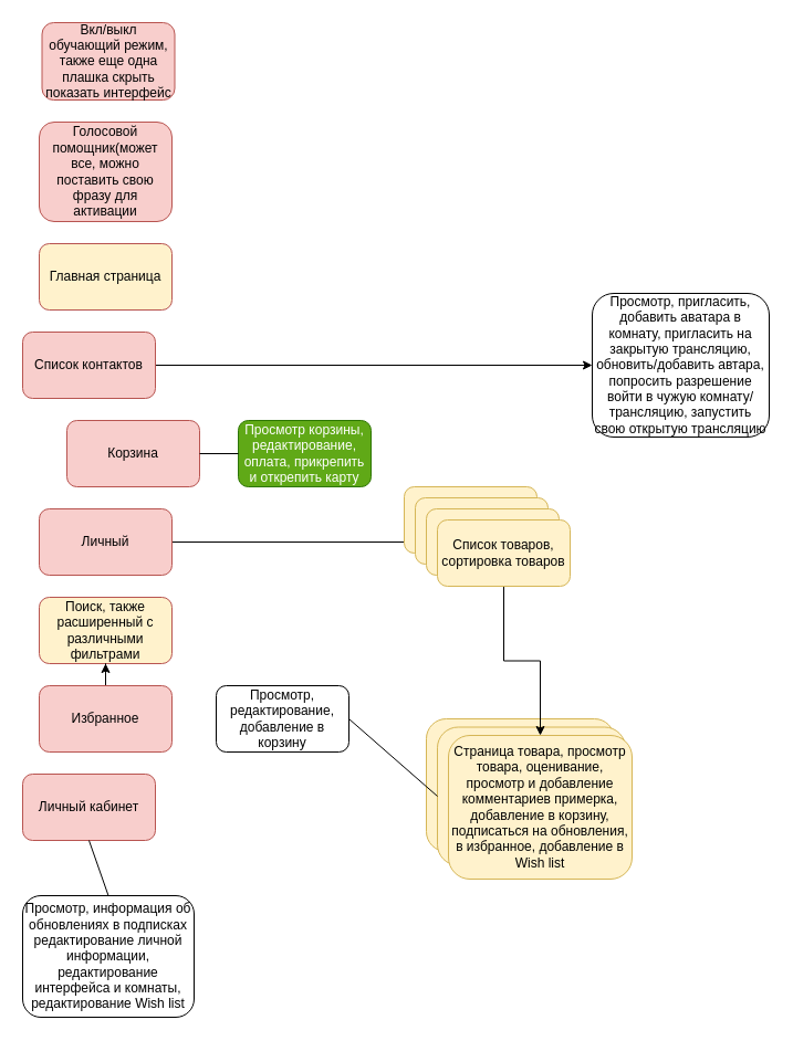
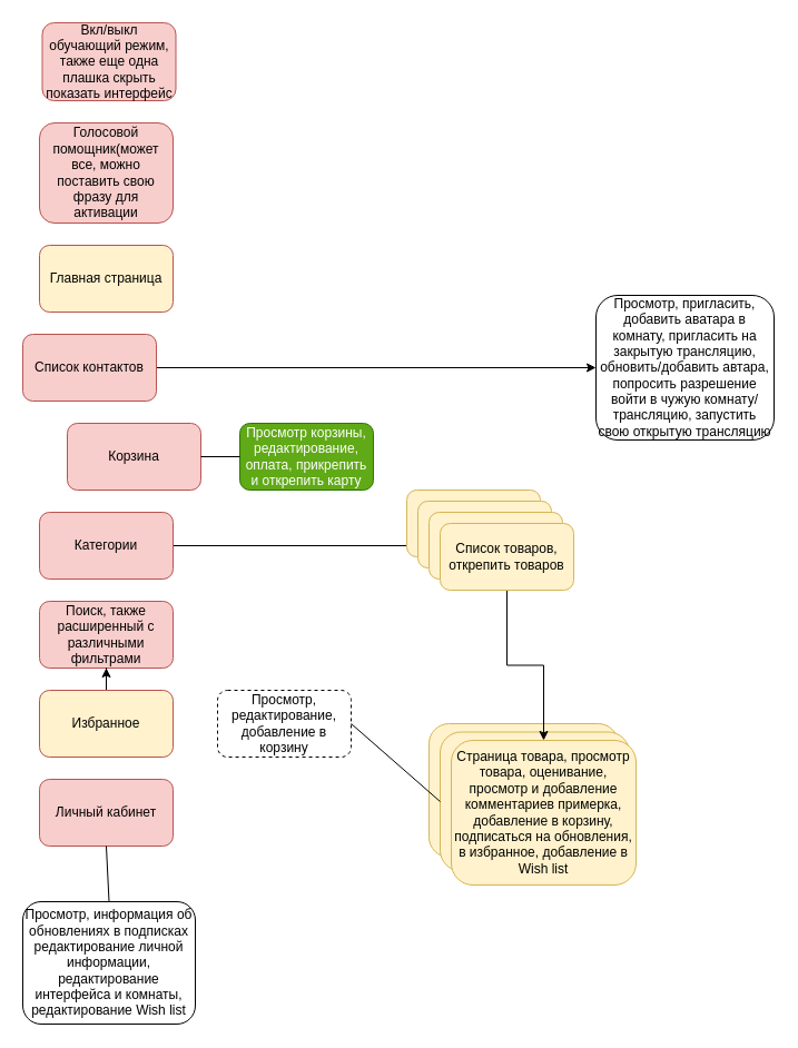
- <mxCell id="7" value="Личный" style="rounded=1;whiteSpace=wrap;html=1;fillColor=#f8cecc;strokeColor=#b85450;" vertex="1" parent="1"><mxGeometry x="35" y="460" width="120" height="60" as="geometry" /></mxCell>
+ <mxCell id="7" value="Категории" style="rounded=1;whiteSpace=wrap;html=1;fillColor=#f8cecc;strokeColor=#b85450;" vertex="1" parent="1"><mxGeometry x="35" y="460" width="120" height="60" as="geometry" /></mxCell>
- <mxCell id="25" value="Список товаров, сортировка товаров" style="rounded=1;whiteSpace=wrap;html=1;fillColor=#fff2cc;strokeColor=#d6b656;" vertex="1" parent="1"><mxGeometry x="395" y="470" width="120" height="60" as="geometry" /></mxCell>
+ <mxCell id="25" value="Список товаров, открепить товаров" style="rounded=1;whiteSpace=wrap;html=1;fillColor=#fff2cc;strokeColor=#d6b656;" vertex="1" parent="1"><mxGeometry x="395" y="470" width="120" height="60" as="geometry" /></mxCell>
- <mxCell id="8" value="Поиск, также расширенный с различными фильтрами" style="rounded=1;whiteSpace=wrap;html=1;fillColor=#fff2cc;strokeColor=#b85450;" vertex="1" parent="1"><mxGeometry x="35" y="540" width="120" height="60" as="geometry" /></mxCell>
+ <mxCell id="8" value="Поиск, также расширенный с различными фильтрами" style="rounded=1;whiteSpace=wrap;html=1;fillColor=#f8cecc;strokeColor=#b85450;" vertex="1" parent="1"><mxGeometry x="35" y="540" width="120" height="60" as="geometry" /></mxCell>
- <mxCell id="15" value="Избранное" style="rounded=1;whiteSpace=wrap;html=1;fillColor=#f8cecc;strokeColor=#b85450;" vertex="1" parent="1"><mxGeometry x="35" y="620" width="120" height="60" as="geometry" /></mxCell>
+ <mxCell id="15" value="Избранное" style="rounded=1;whiteSpace=wrap;html=1;fillColor=#fff2cc;strokeColor=#b85450;" vertex="1" parent="1"><mxGeometry x="35" y="620" width="120" height="60" as="geometry" /></mxCell>
- <mxCell id="16" value="Просмотр, редактирование, добавление в корзину" style="rounded=1;whiteSpace=wrap;html=1;" vertex="1" parent="1"><mxGeometry x="195" y="620" width="120" height="60" as="geometry" /></mxCell>
+ <mxCell id="16" value="Просмотр, редактирование, добавление в корзину" style="rounded=1;whiteSpace=wrap;html=1;dashed=1;" vertex="1" parent="1"><mxGeometry x="195" y="620" width="120" height="60" as="geometry" /></mxCell>
- <mxCell id="11" value="Личный кабинет" style="rounded=1;whiteSpace=wrap;html=1;fillColor=#f8cecc;strokeColor=#b85450;" vertex="1" parent="1"><mxGeometry x="20" y="700" width="120" height="60" as="geometry" /></mxCell>
+ <mxCell id="11" value="Личный кабинет" style="rounded=1;whiteSpace=wrap;html=1;fillColor=#f8cecc;strokeColor=#b85450;" vertex="1" parent="1"><mxGeometry x="35" y="700" width="120" height="60" as="geometry" /></mxCell>
